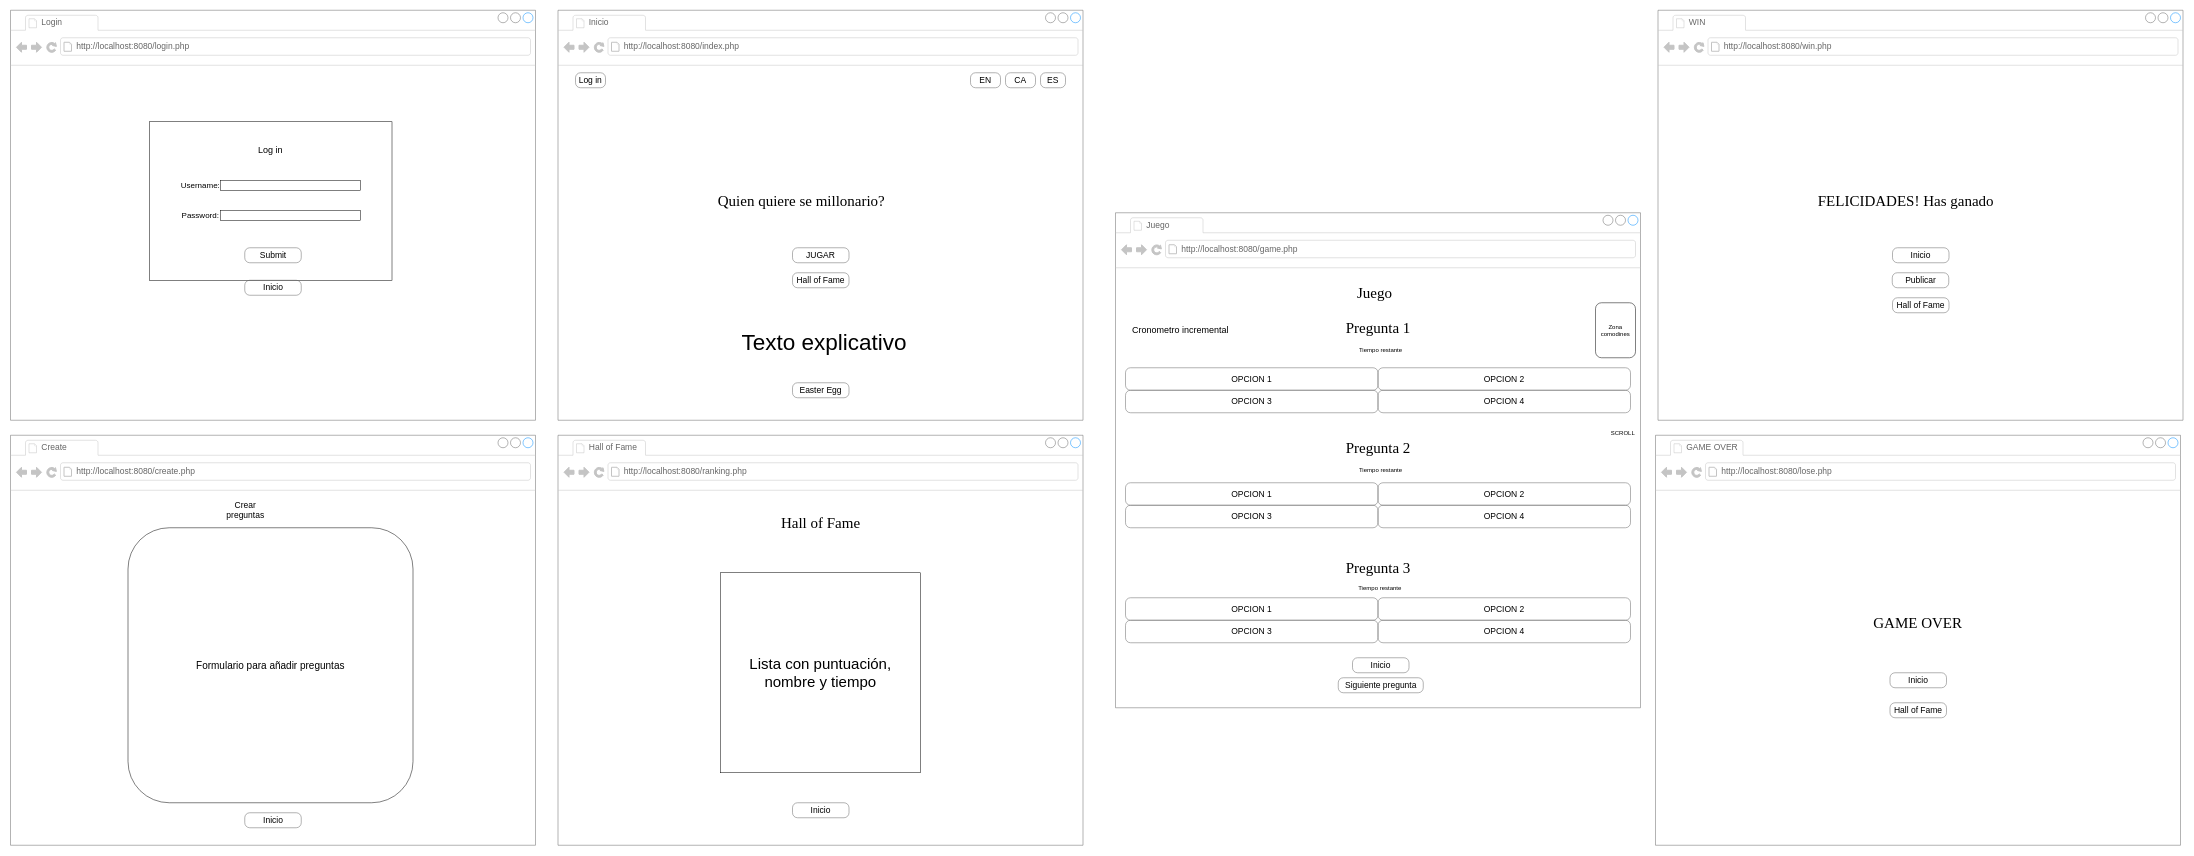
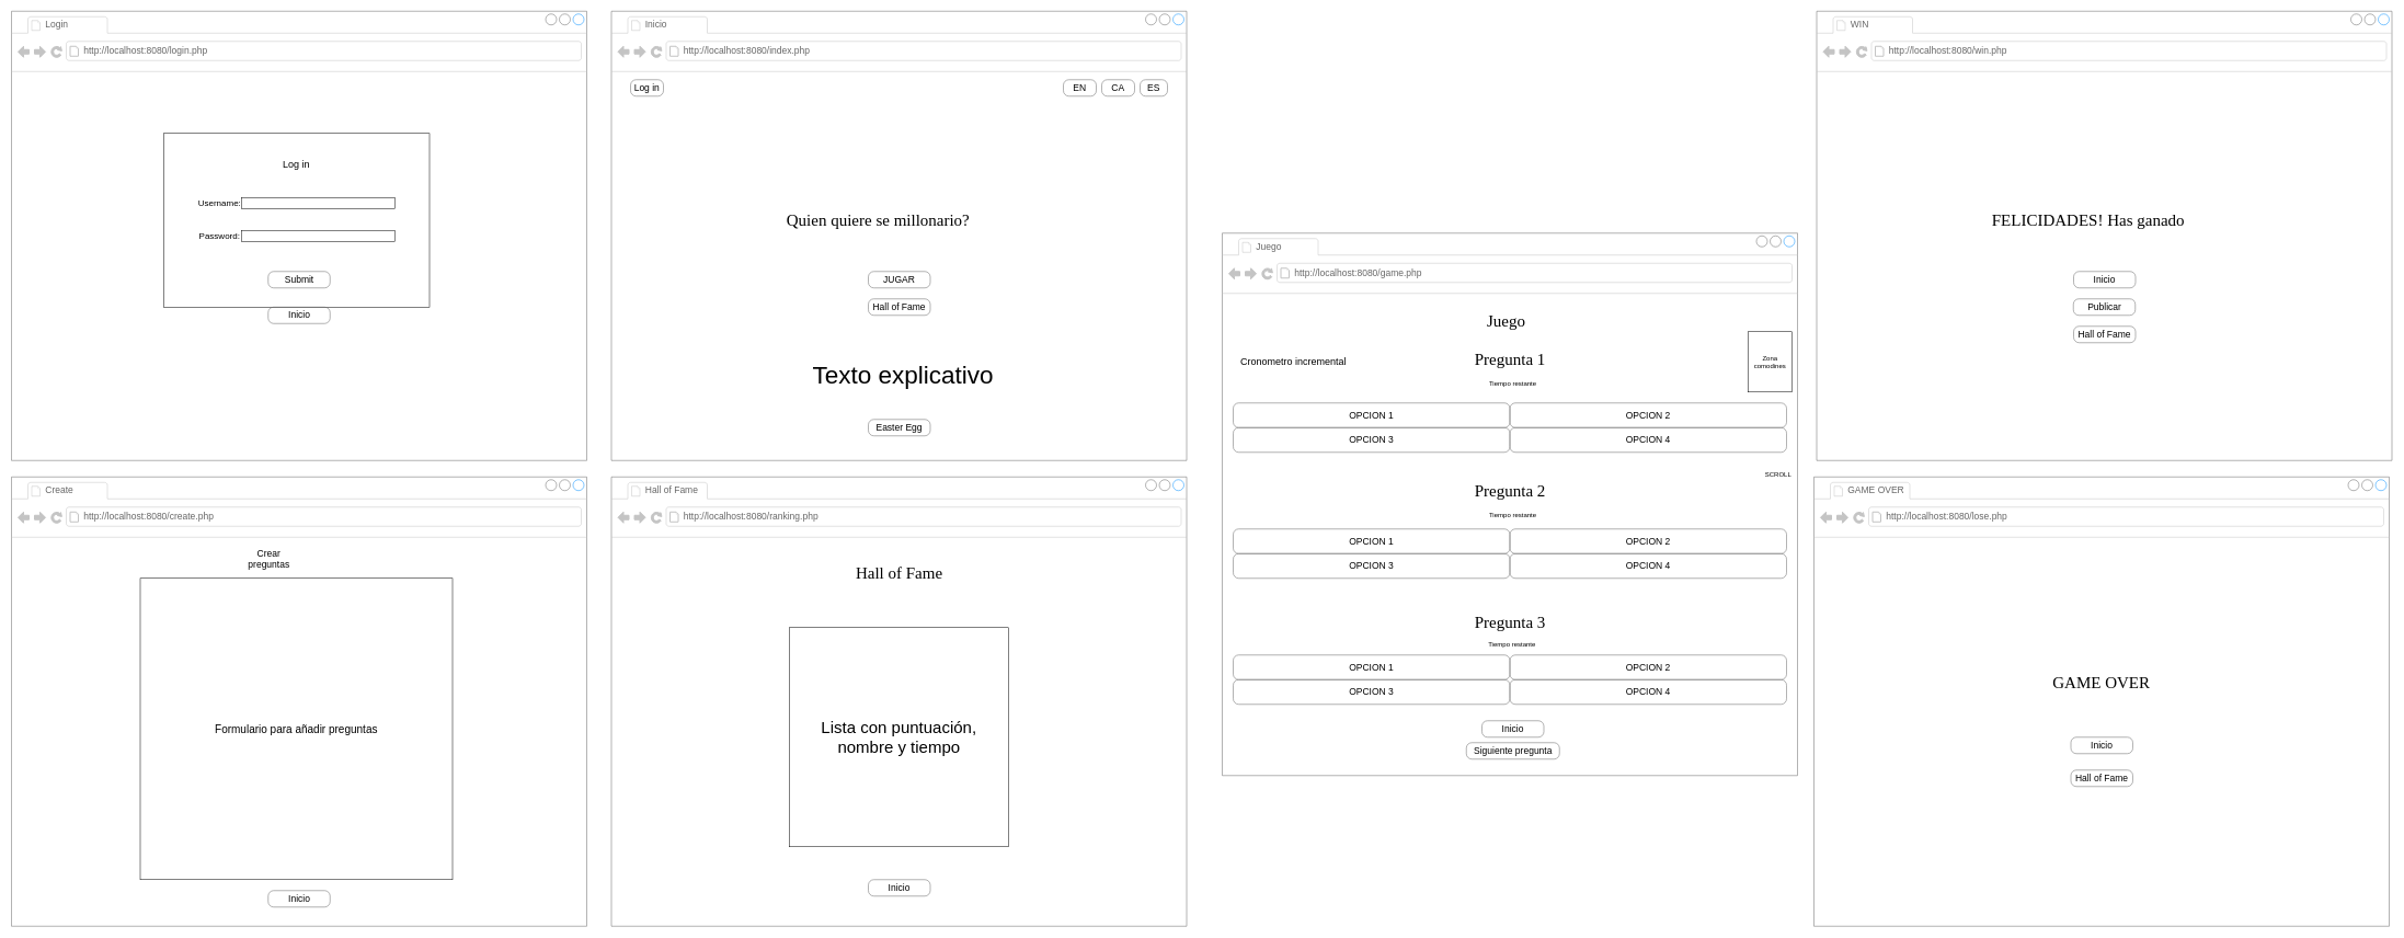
- <mxCell id="40" value="Zona&lt;br&gt;comodines" style="whiteSpace=wrap;html=1;rounded=1;" vertex="1" parent="14"><mxGeometry x="960" y="180" width="80" height="110" as="geometry" /></mxCell>
+ <mxCell id="40" value="Zona&lt;br&gt;comodines" style="rounded=0;whiteSpace=wrap;html=1;" vertex="1" parent="14"><mxGeometry x="960" y="180" width="80" height="110" as="geometry" /></mxCell>
- <mxCell id="74" value="Formulario para añadir preguntas" style="whiteSpace=wrap;html=1;fontSize=20;rounded=1;" vertex="1" parent="71"><mxGeometry x="235" y="185" width="570" height="550" as="geometry" /></mxCell>
+ <mxCell id="74" value="Formulario para añadir preguntas" style="rounded=0;whiteSpace=wrap;html=1;fontSize=20;" vertex="1" parent="71"><mxGeometry x="235" y="185" width="570" height="550" as="geometry" /></mxCell>
